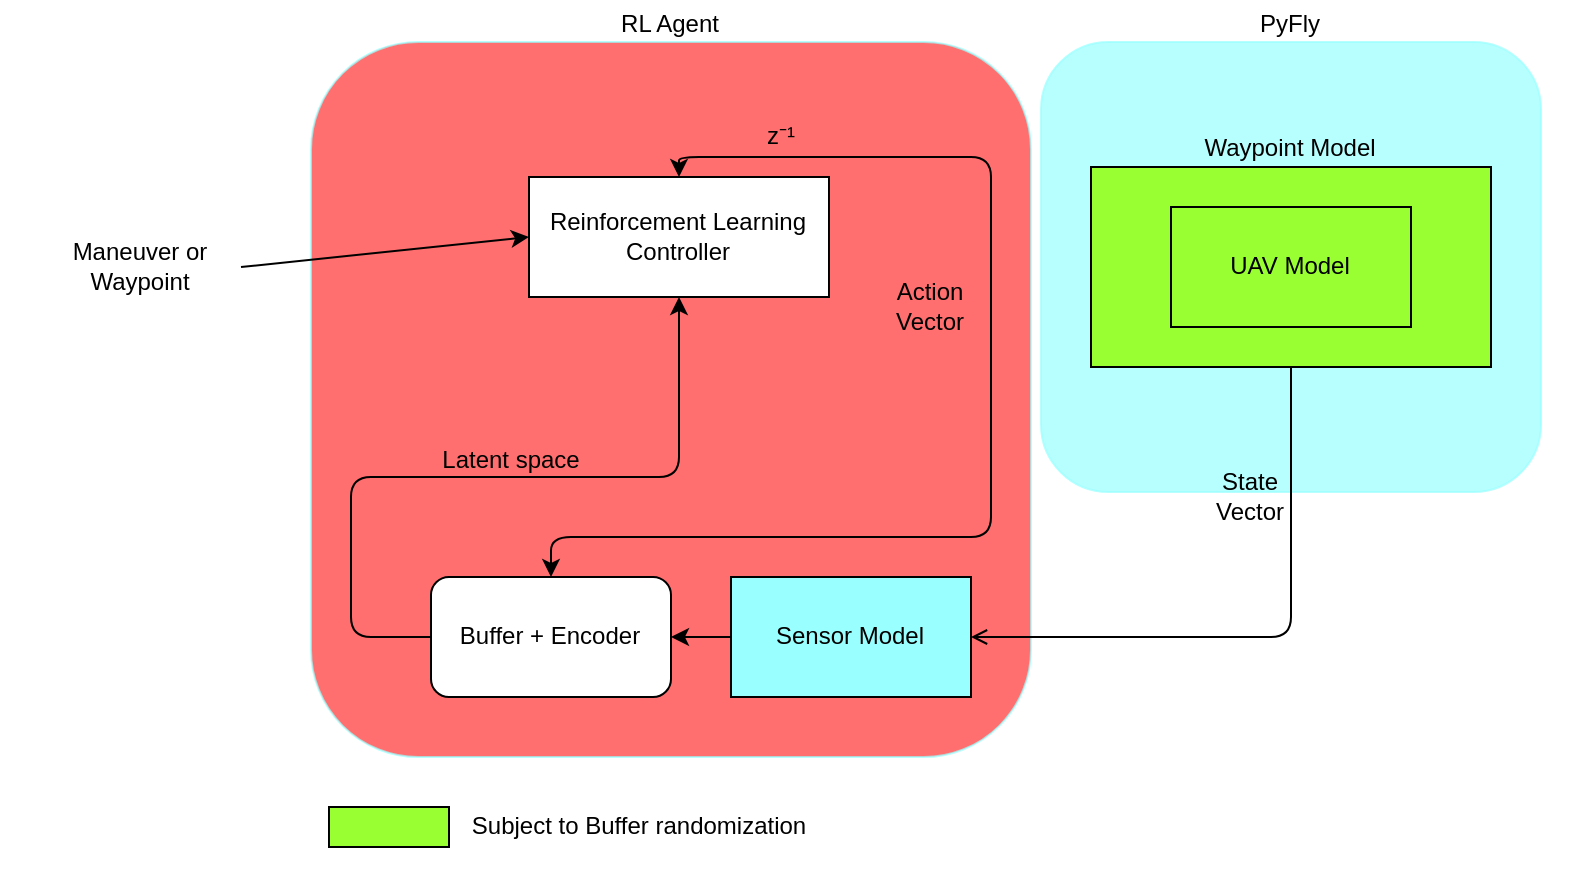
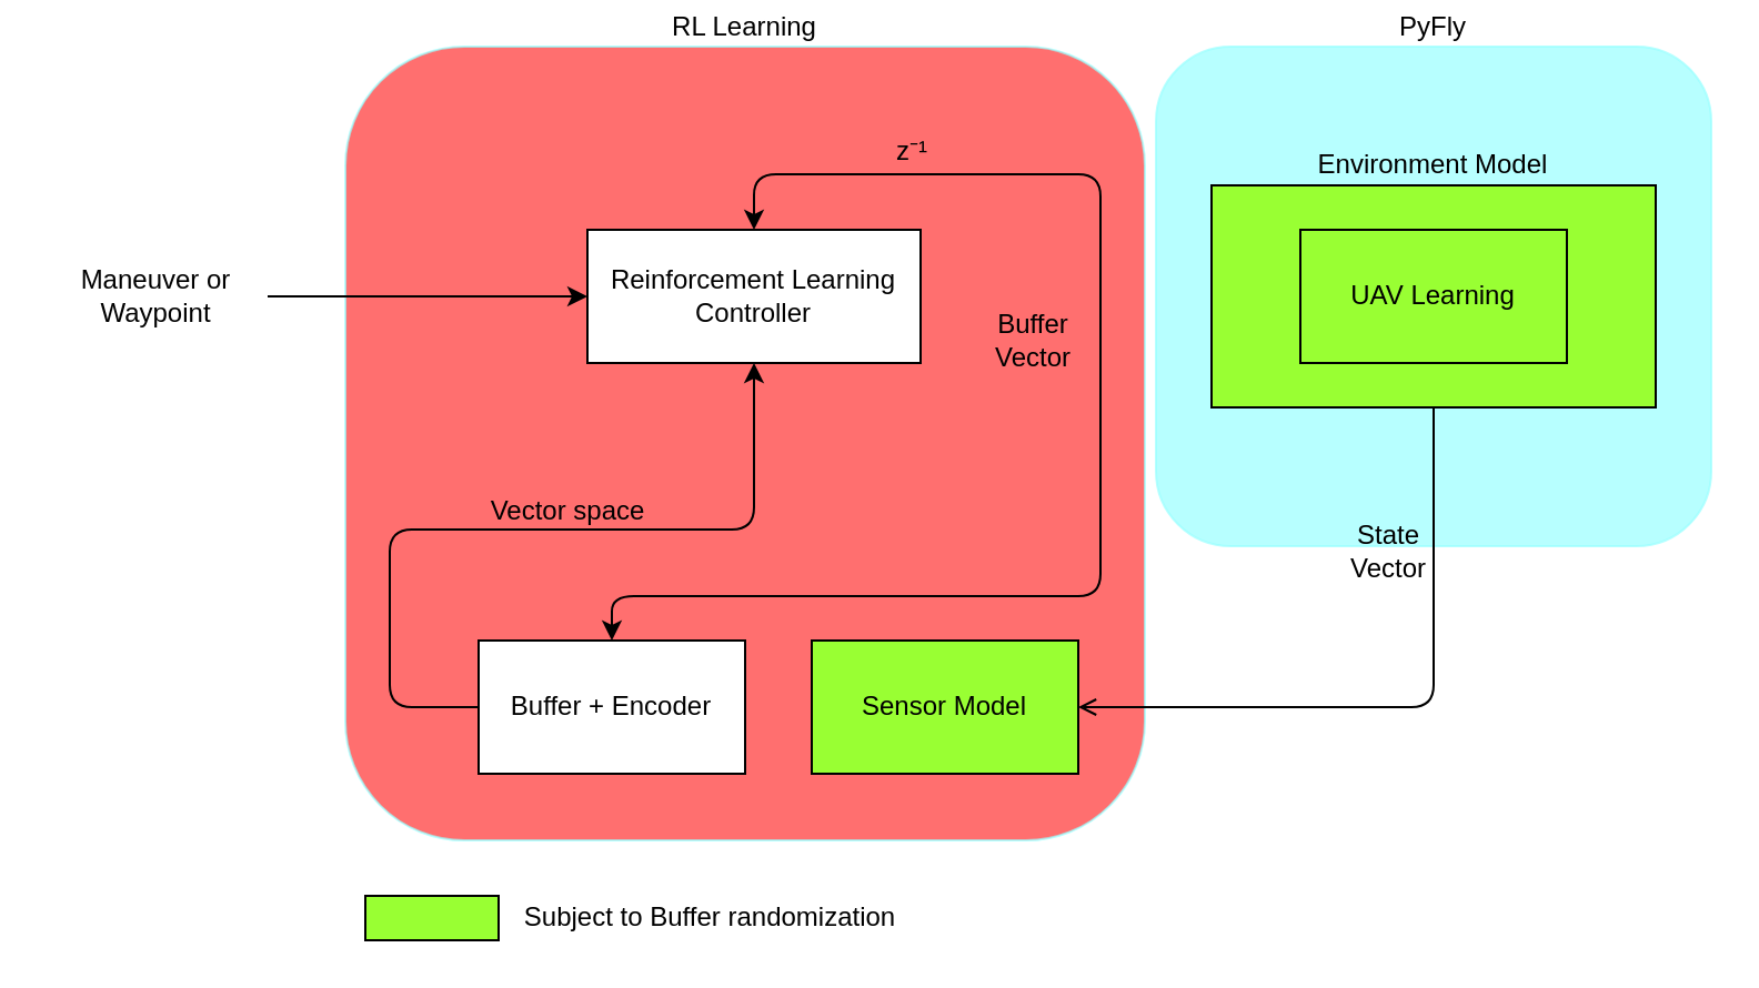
- <mxCell id="2" value="RL Agent" style="rounded=1;whiteSpace=wrap;html=1;labelBackgroundColor=none;strokeColor=#99FFFF;opacity=70;labelPosition=center;verticalLabelPosition=top;align=center;verticalAlign=bottom;fillColor=#FF3333;" vertex="1" parent="1"><mxGeometry x="155" y="20.5" width="360" height="357.5" as="geometry" /></mxCell>
+ <mxCell id="2" value="RL Learning" style="rounded=1;whiteSpace=wrap;html=1;labelBackgroundColor=none;strokeColor=#99FFFF;opacity=70;labelPosition=center;verticalLabelPosition=top;align=center;verticalAlign=bottom;fillColor=#FF3333;" vertex="1" parent="1"><mxGeometry x="155" y="20.5" width="360" height="357.5" as="geometry" /></mxCell>
- <mxCell id="20" value="z⁻¹" style="text;html=1;align=center;verticalAlign=middle;resizable=0;points=[];autosize=1;" vertex="1" parent="1"><mxGeometry x="375" y="58" width="30" height="20" as="geometry" /></mxCell>
+ <mxCell id="20" value="z⁻¹" style="text;html=1;align=center;verticalAlign=middle;resizable=0;points=[];autosize=1;" vertex="1" parent="1"><mxGeometry x="395" y="58" width="30" height="20" as="geometry" /></mxCell>
- <mxCell id="5" value="&lt;div align=&quot;center&quot;&gt;Waypoint Model&lt;/div&gt;" style="rounded=0;whiteSpace=wrap;html=1;align=center;labelPosition=center;verticalLabelPosition=top;verticalAlign=bottom;fillColor=#99FF33;" vertex="1" parent="1"><mxGeometry x="545" y="83" width="200" height="100" as="geometry" /></mxCell>
+ <mxCell id="5" value="&lt;div align=&quot;center&quot;&gt;Environment Model&lt;/div&gt;" style="rounded=0;whiteSpace=wrap;html=1;align=center;labelPosition=center;verticalLabelPosition=top;verticalAlign=bottom;fillColor=#99FF33;" vertex="1" parent="1"><mxGeometry x="545" y="83" width="200" height="100" as="geometry" /></mxCell>
- <mxCell id="4" value="Reinforcement Learning Controller" style="rounded=0;whiteSpace=wrap;html=1;" vertex="1" parent="1"><mxGeometry x="264" y="88" width="150" height="60" as="geometry" /></mxCell>
+ <mxCell id="4" value="Reinforcement Learning Controller" style="rounded=0;whiteSpace=wrap;html=1;" vertex="1" parent="1"><mxGeometry x="264" y="103" width="150" height="60" as="geometry" /></mxCell>
- <mxCell id="6" value="UAV Model " style="rounded=0;whiteSpace=wrap;html=1;fillColor=#99FF33;" vertex="1" parent="1"><mxGeometry x="585" y="103" width="120" height="60" as="geometry" /></mxCell>
+ <mxCell id="6" value="UAV Learning " style="rounded=0;whiteSpace=wrap;html=1;fillColor=#99FF33;" vertex="1" parent="1"><mxGeometry x="585" y="103" width="120" height="60" as="geometry" /></mxCell>
- <mxCell id="13" value="Action Vector" style="text;html=1;strokeColor=none;fillColor=none;align=center;verticalAlign=middle;whiteSpace=wrap;rounded=0;labelBackgroundColor=none;opacity=70;" vertex="1" parent="1"><mxGeometry x="445" y="143" width="40" height="20" as="geometry" /></mxCell>
+ <mxCell id="13" value="Buffer Vector" style="text;html=1;strokeColor=none;fillColor=none;align=center;verticalAlign=middle;whiteSpace=wrap;rounded=0;labelBackgroundColor=none;opacity=70;" vertex="1" parent="1"><mxGeometry x="445" y="143" width="40" height="20" as="geometry" /></mxCell>
- <mxCell id="21" value="Latent space" style="text;html=1;align=center;verticalAlign=middle;resizable=0;points=[];autosize=1;" vertex="1" parent="1"><mxGeometry x="215" y="220" width="80" height="20" as="geometry" /></mxCell>
+ <mxCell id="21" value="Vector space" style="text;html=1;align=center;verticalAlign=middle;resizable=0;points=[];autosize=1;" vertex="1" parent="1"><mxGeometry x="215" y="220" width="80" height="20" as="geometry" /></mxCell>
- <mxCell id="10" value="Buffer + Encoder" style="whiteSpace=wrap;html=1;rounded=1;" vertex="1" parent="1"><mxGeometry x="215" y="288" width="120" height="60" as="geometry" /></mxCell>
+ <mxCell id="10" value="Buffer + Encoder" style="rounded=0;whiteSpace=wrap;html=1;" vertex="1" parent="1"><mxGeometry x="215" y="288" width="120" height="60" as="geometry" /></mxCell>
- <mxCell id="11" value="" style="endArrow=classic;html=1;exitX=0;exitY=0.5;exitDx=0;exitDy=0;entryX=1;entryY=0.5;entryDx=0;entryDy=0;" edge="1" parent="1" source="7" target="10"><mxGeometry width="50" height="50" relative="1" as="geometry"><mxPoint x="375" y="218" as="sourcePoint" /><mxPoint x="425" y="168" as="targetPoint" /></mxGeometry></mxCell>
- <mxCell id="7" value="Sensor Model" style="rounded=0;whiteSpace=wrap;html=1;fillColor=#99ffff;" vertex="1" parent="1"><mxGeometry x="365" y="288" width="120" height="60" as="geometry" /></mxCell>
+ <mxCell id="7" value="Sensor Model" style="rounded=0;whiteSpace=wrap;html=1;fillColor=#99FF33;" vertex="1" parent="1"><mxGeometry x="365" y="288" width="120" height="60" as="geometry" /></mxCell>
